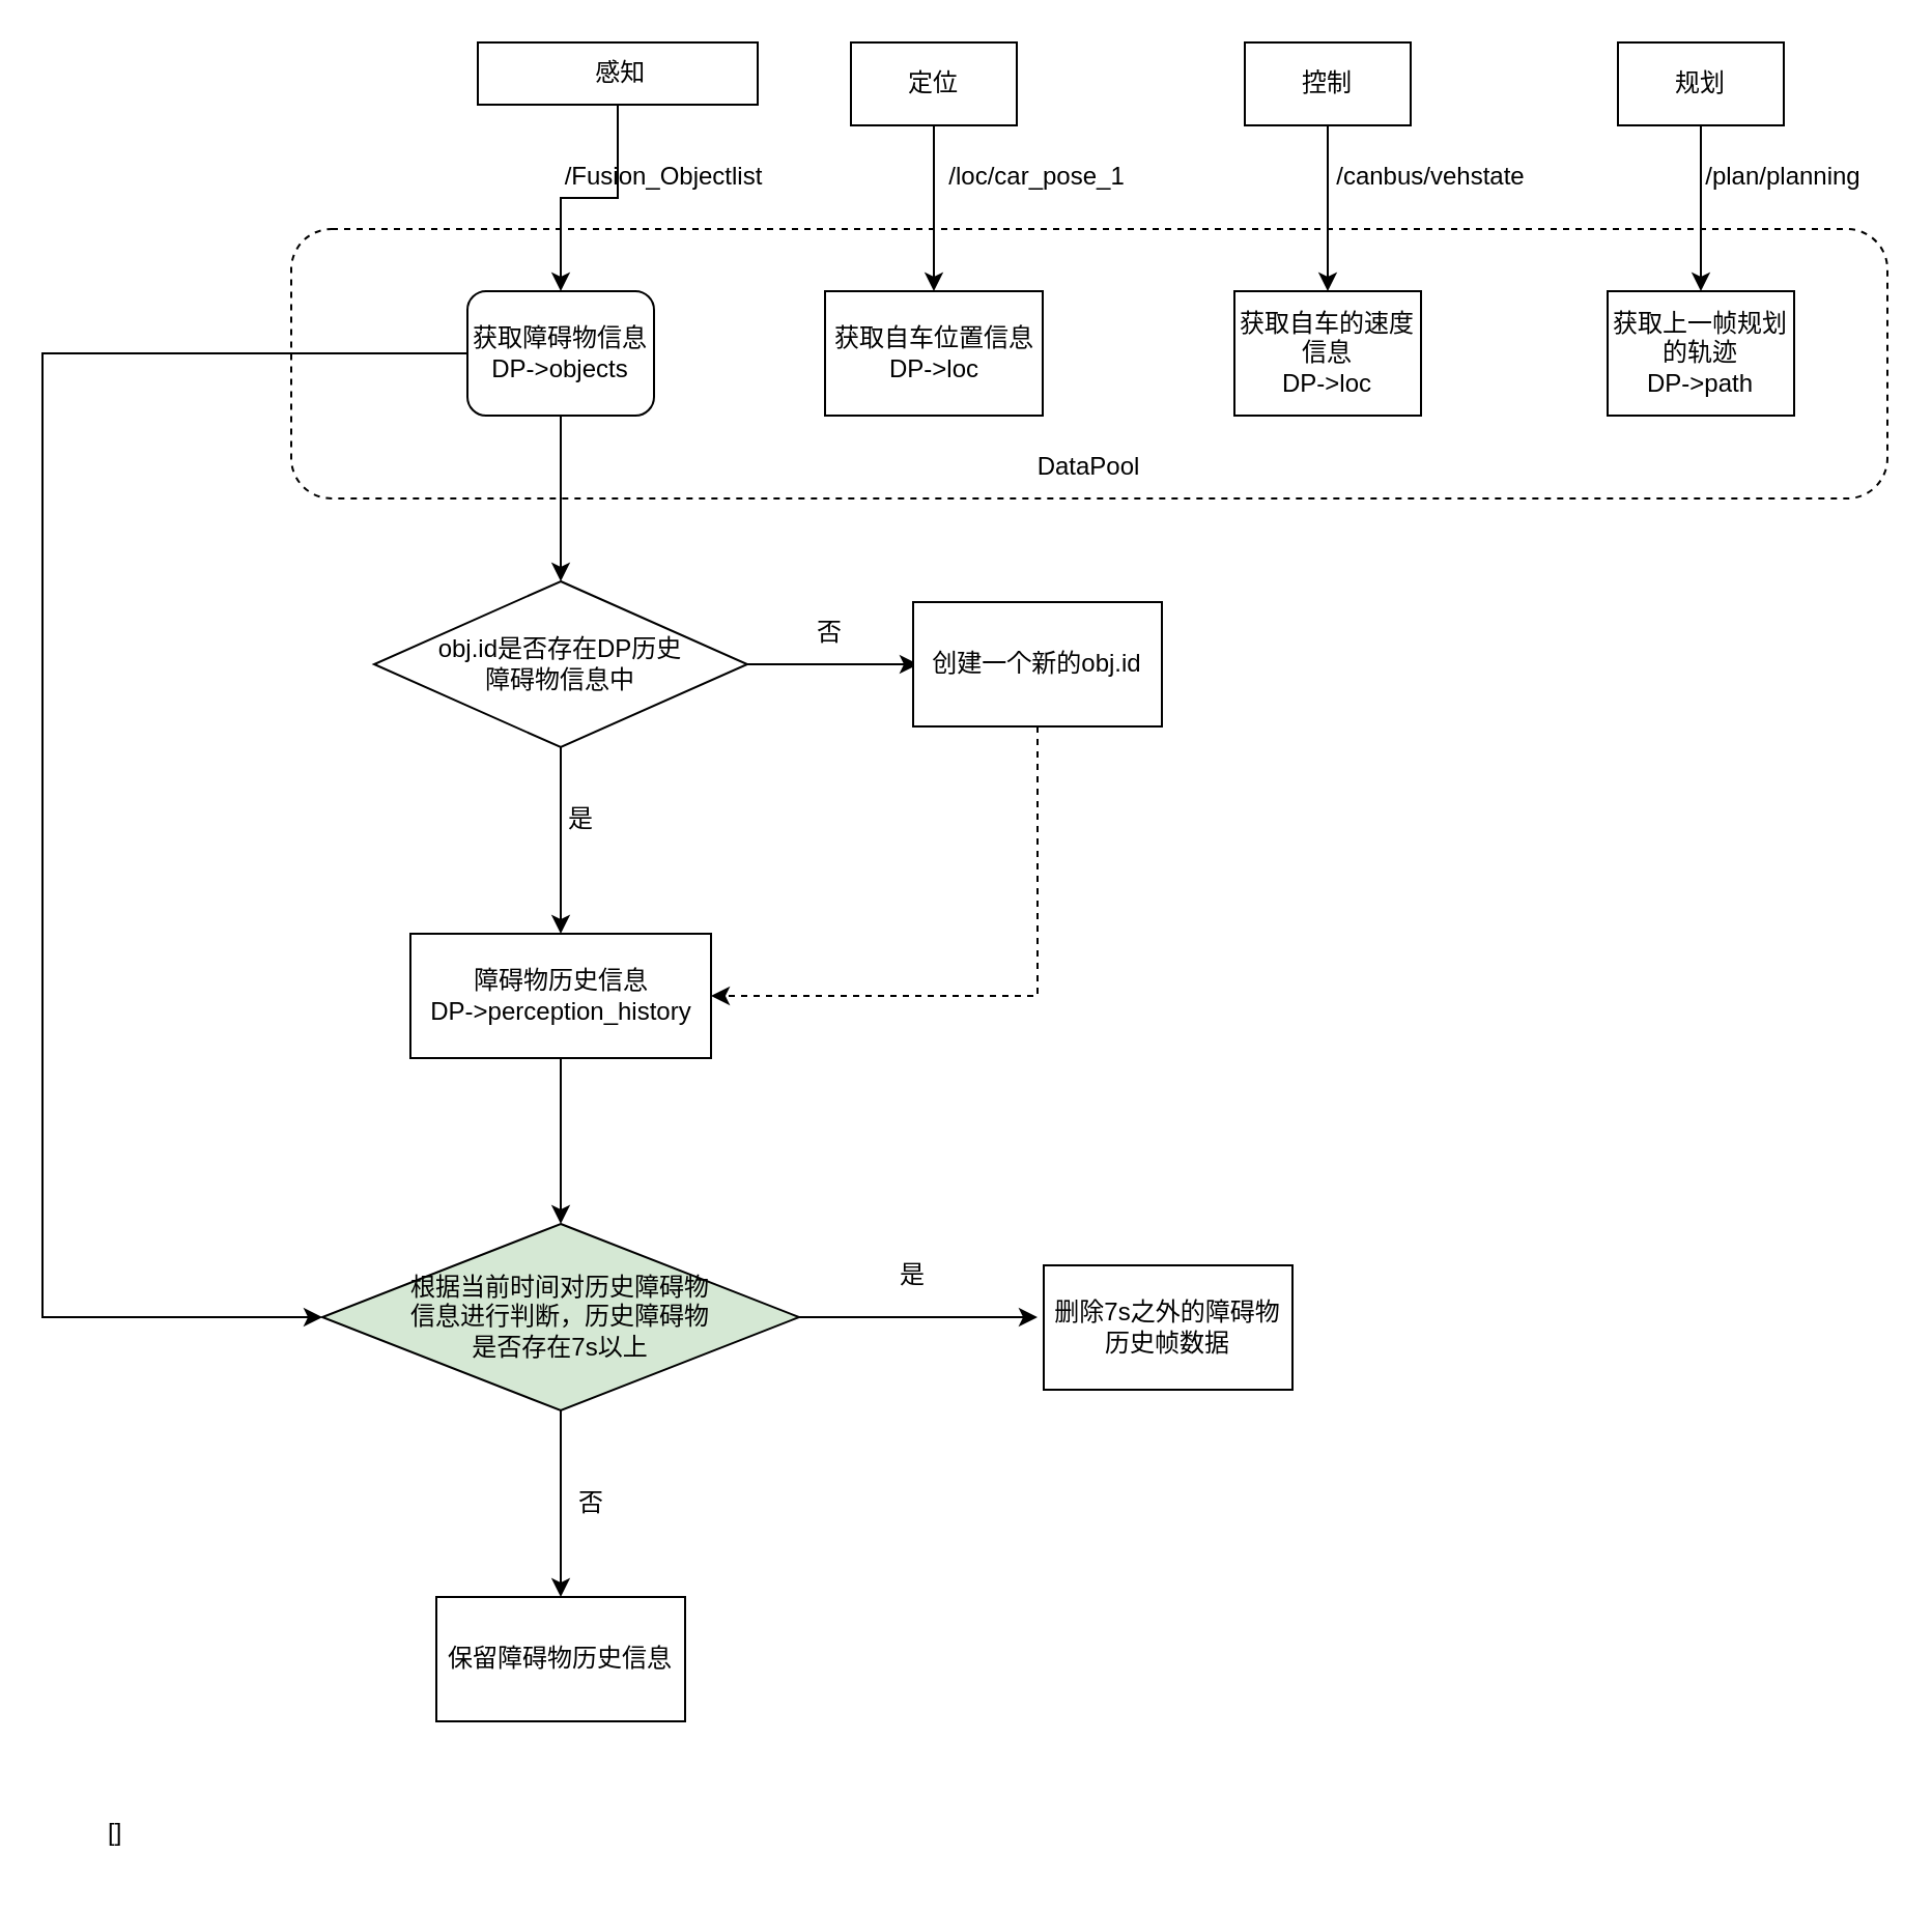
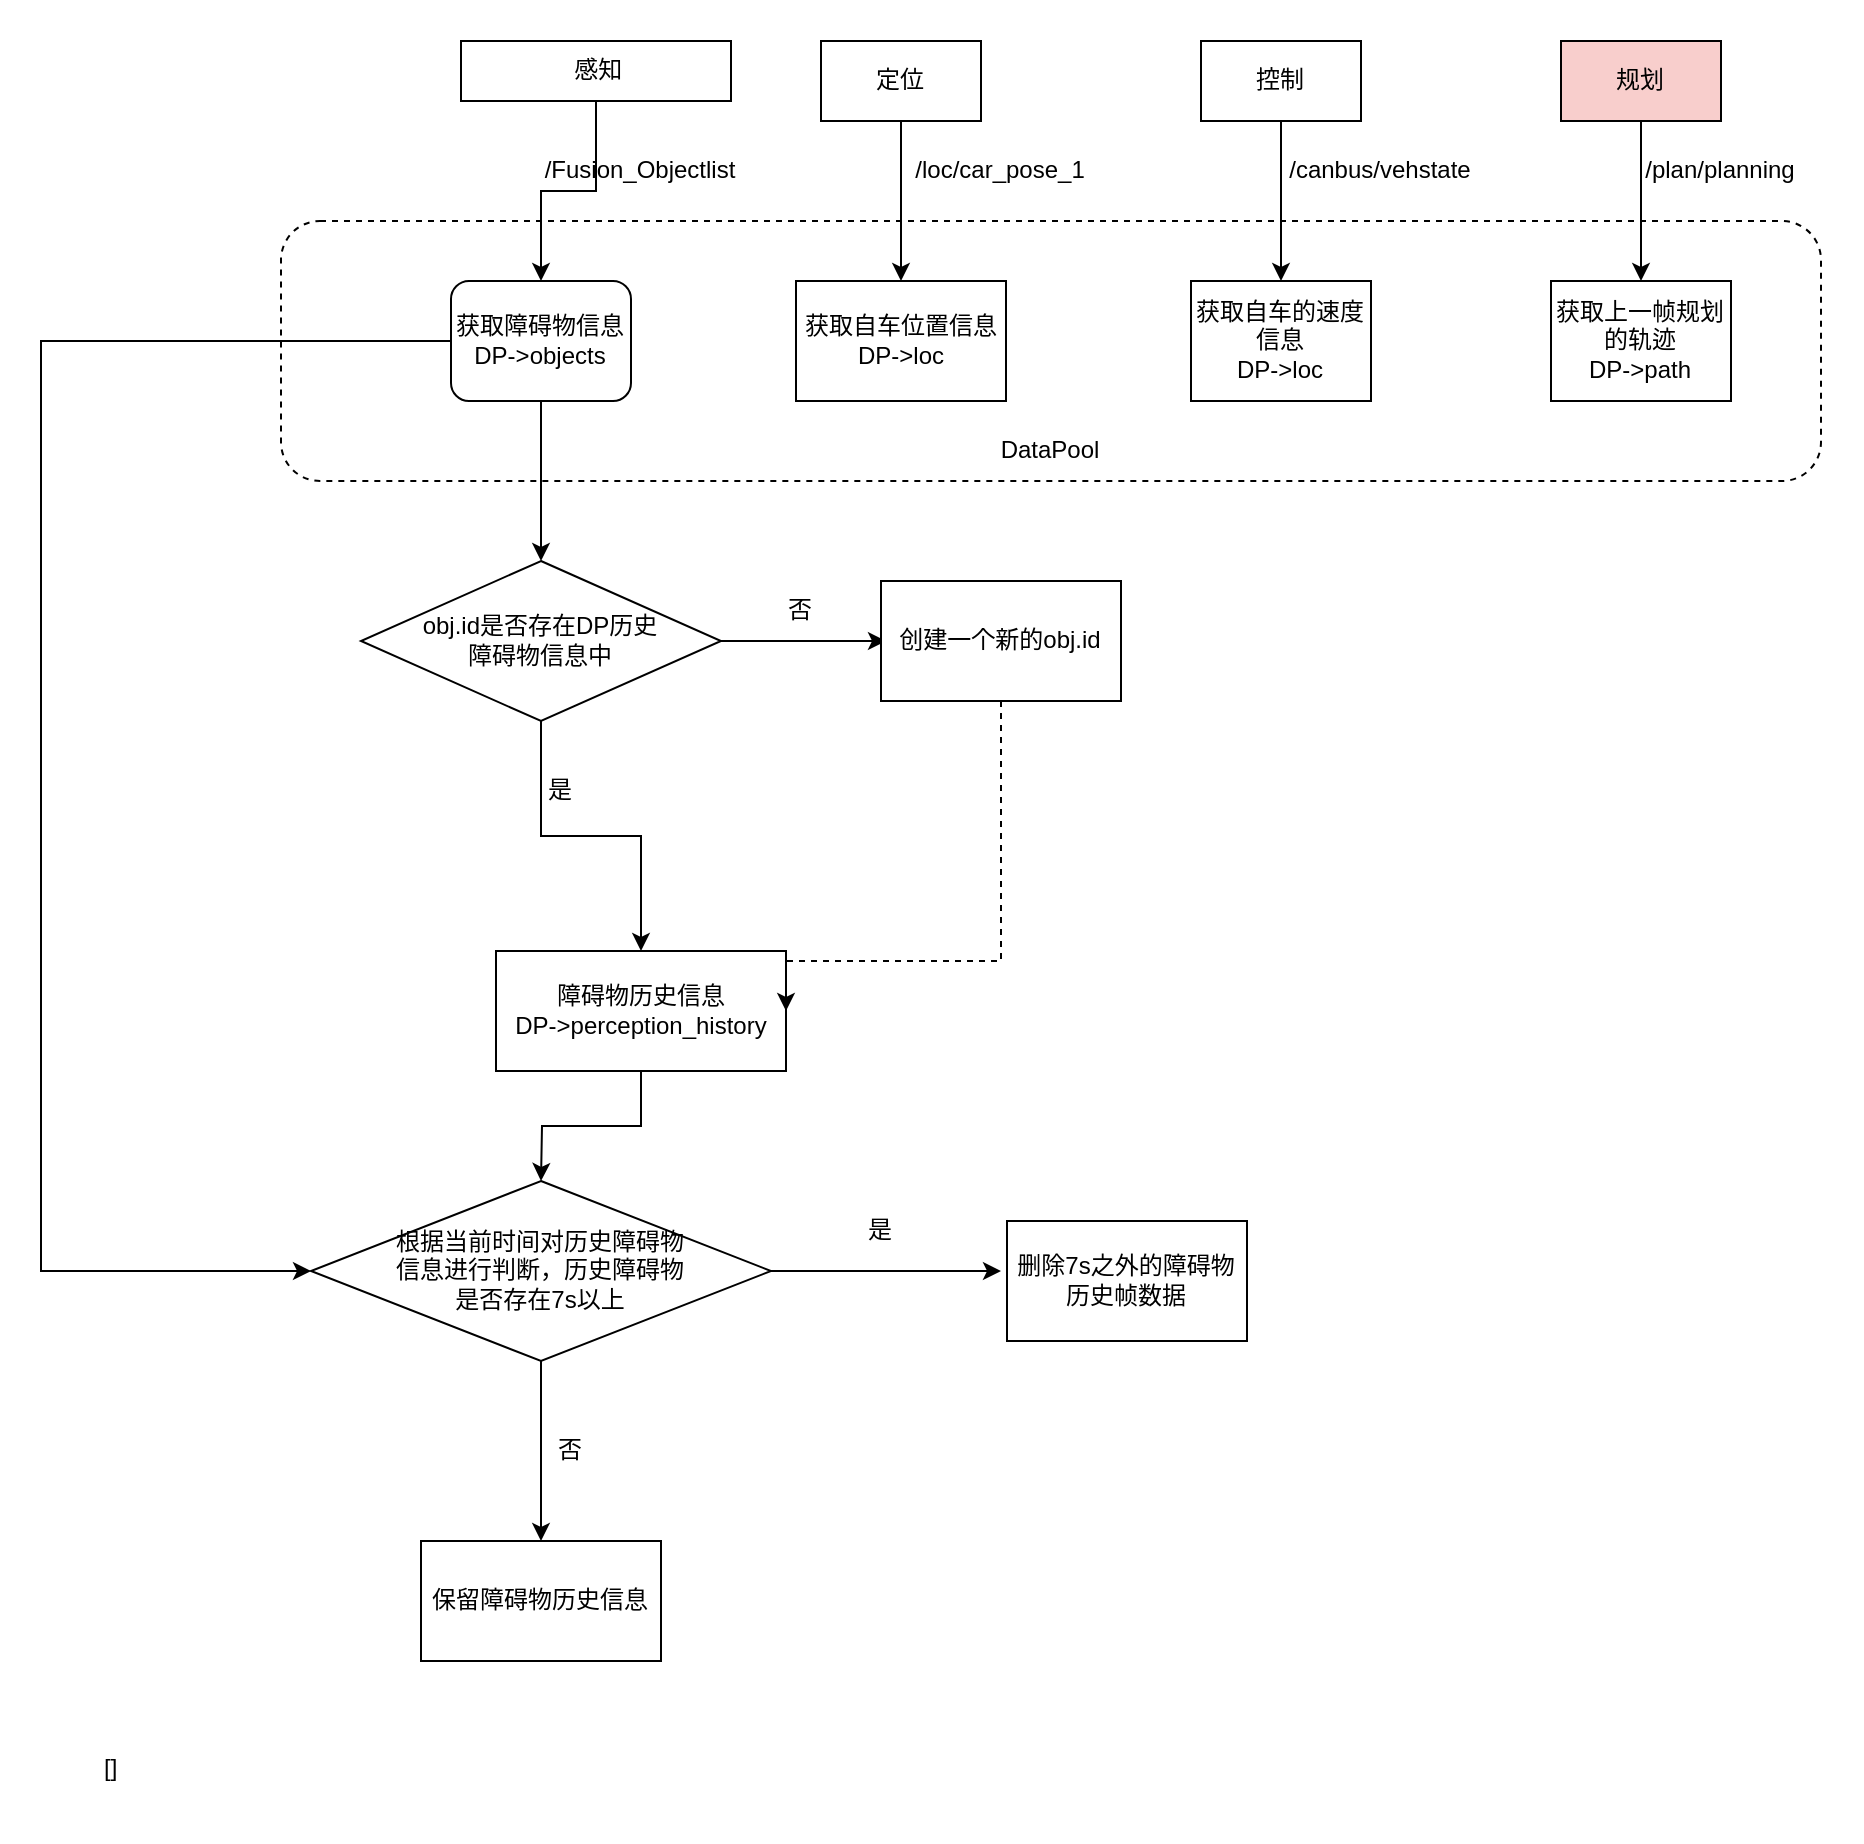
- <mxCell id="19" value="规划" style="rounded=0;whiteSpace=wrap;html=1;" parent="1" vertex="1"><mxGeometry x="780" y="20" width="80" height="40" as="geometry" /></mxCell>
+ <mxCell id="19" value="规划" style="rounded=0;whiteSpace=wrap;html=1;fillColor=#f8cecc;" parent="1" vertex="1"><mxGeometry x="780" y="20" width="80" height="40" as="geometry" /></mxCell>
- <mxCell id="23" value="障碍物历史信息&lt;br&gt;DP-&amp;gt;perception_history" style="rounded=0;whiteSpace=wrap;html=1;" parent="1" vertex="1"><mxGeometry x="197.5" y="450" width="145" height="60" as="geometry" /></mxCell>
+ <mxCell id="23" value="障碍物历史信息&lt;br&gt;DP-&amp;gt;perception_history" style="rounded=0;whiteSpace=wrap;html=1;" parent="1" vertex="1"><mxGeometry x="247.5" y="475" width="145" height="60" as="geometry" /></mxCell>
- <mxCell id="33" value="&lt;div&gt;根据当前时间对历史障碍物&lt;/div&gt;&lt;div&gt;信息进行判断，历史障碍物&lt;/div&gt;&lt;div&gt;是否存在7s以上&lt;br&gt;&lt;/div&gt;" style="rhombus;whiteSpace=wrap;html=1;fillColor=#d5e8d4;" parent="1" vertex="1"><mxGeometry x="155" y="590" width="230" height="90" as="geometry" /></mxCell>
+ <mxCell id="33" value="&lt;div&gt;根据当前时间对历史障碍物&lt;/div&gt;&lt;div&gt;信息进行判断，历史障碍物&lt;/div&gt;&lt;div&gt;是否存在7s以上&lt;br&gt;&lt;/div&gt;" style="rhombus;whiteSpace=wrap;html=1;" parent="1" vertex="1"><mxGeometry x="155" y="590" width="230" height="90" as="geometry" /></mxCell>
